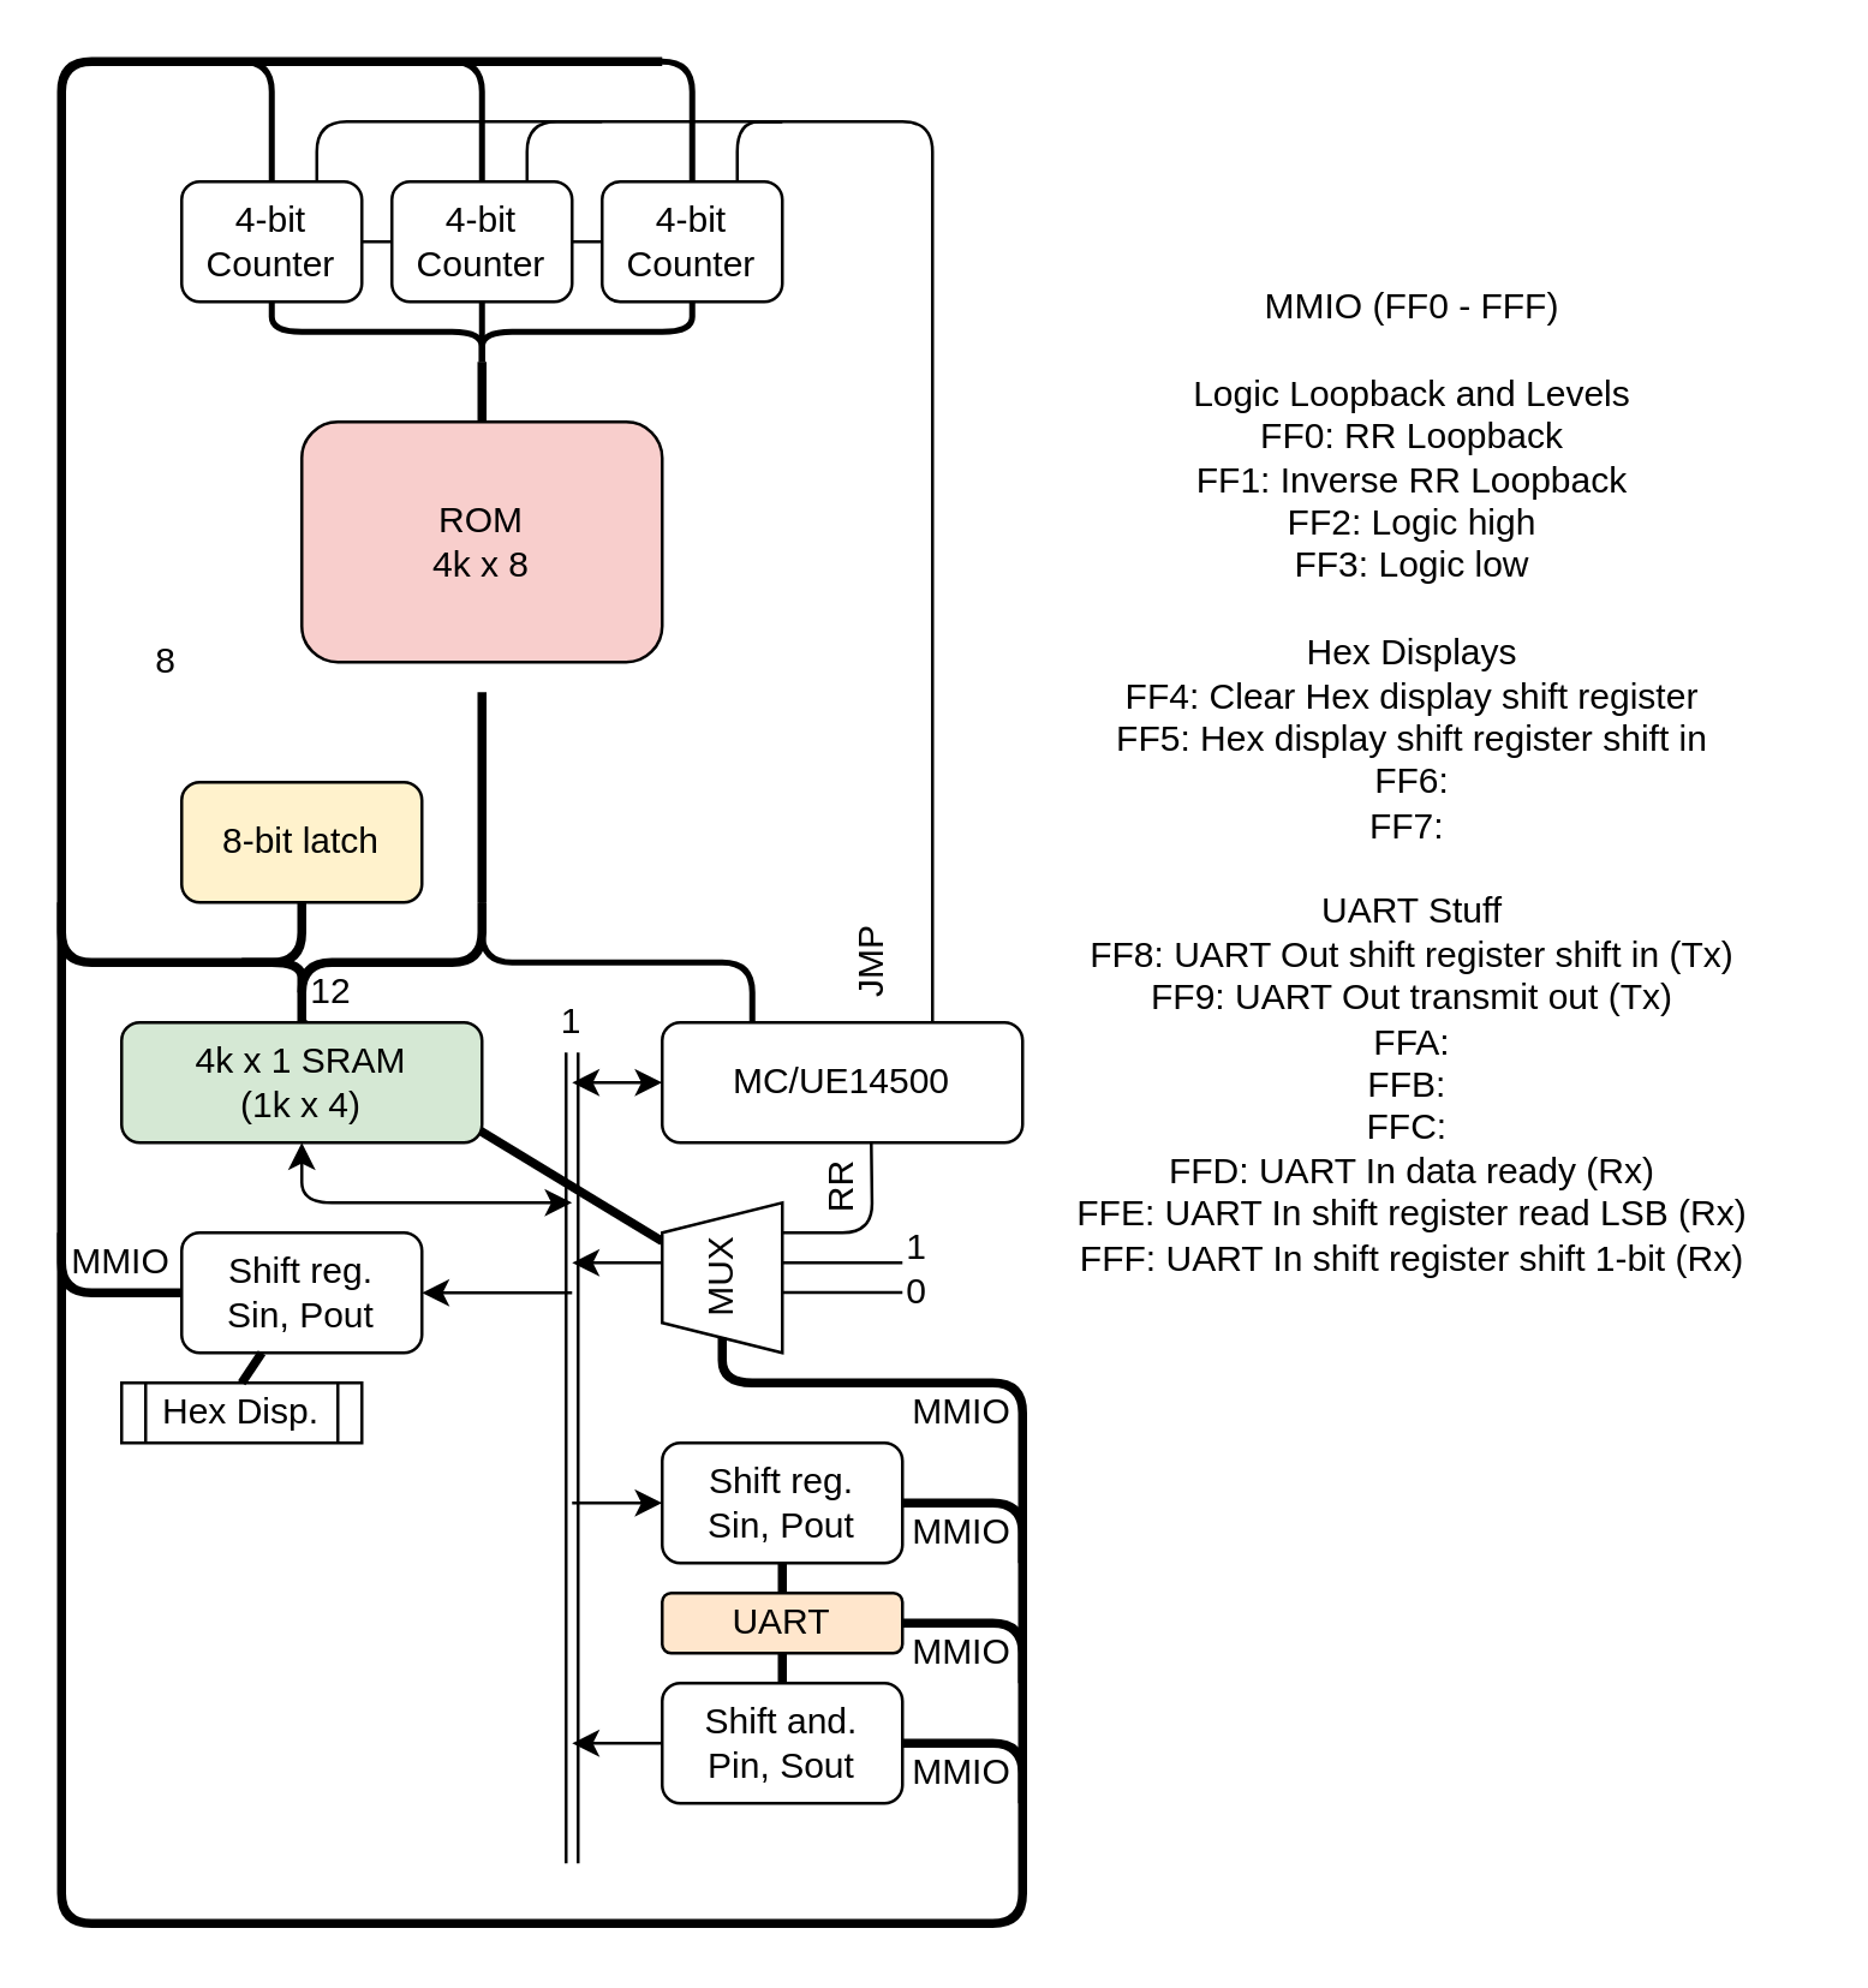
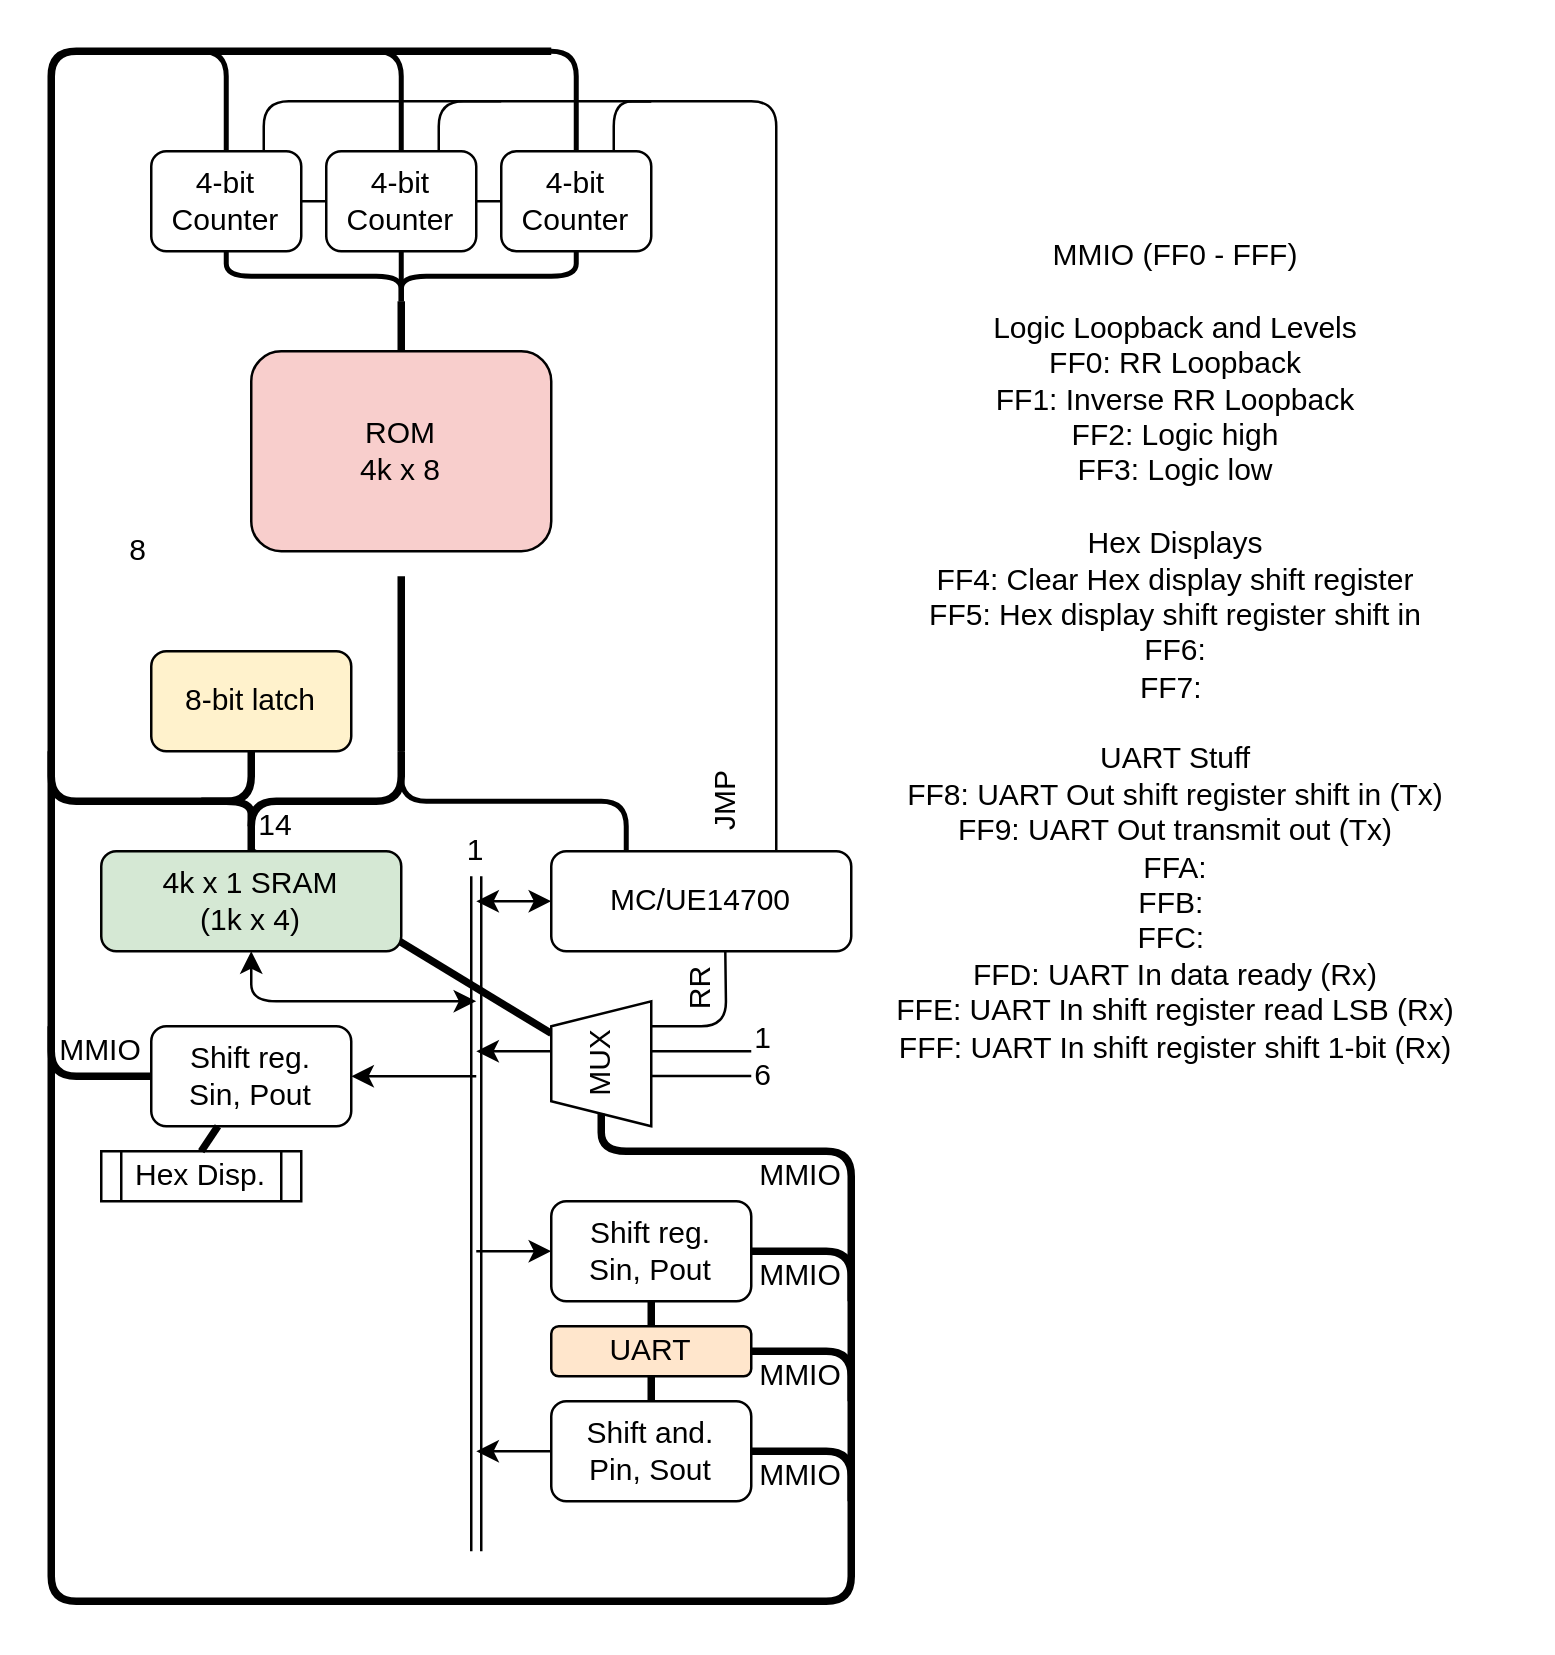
- <mxCell id="10" value="12" style="text;html=1;strokeColor=none;fillColor=none;align=center;verticalAlign=middle;whiteSpace=wrap;rounded=0;" parent="1" vertex="1"><mxGeometry x="90" y="320" width="40" height="20" as="geometry" /></mxCell>
+ <mxCell id="10" value="14" style="text;html=1;strokeColor=none;fillColor=none;align=center;verticalAlign=middle;whiteSpace=wrap;rounded=0;" parent="1" vertex="1"><mxGeometry x="90" y="320" width="40" height="20" as="geometry" /></mxCell>
- <mxCell id="6" value="MC/UE14500" style="rounded=1;whiteSpace=wrap;html=1;" parent="1" vertex="1"><mxGeometry x="220" y="340" width="120" height="40" as="geometry" /></mxCell>
+ <mxCell id="6" value="MC/UE14700" style="rounded=1;whiteSpace=wrap;html=1;" parent="1" vertex="1"><mxGeometry x="220" y="340" width="120" height="40" as="geometry" /></mxCell>
- <mxCell id="37" value="0" style="text;html=1;strokeColor=none;fillColor=none;align=center;verticalAlign=middle;whiteSpace=wrap;rounded=0;" parent="1" vertex="1"><mxGeometry x="300" y="420" width="10" height="20" as="geometry" /></mxCell>
+ <mxCell id="37" value="6" style="text;html=1;strokeColor=none;fillColor=none;align=center;verticalAlign=middle;whiteSpace=wrap;rounded=0;" parent="1" vertex="1"><mxGeometry x="300" y="420" width="10" height="20" as="geometry" /></mxCell>
